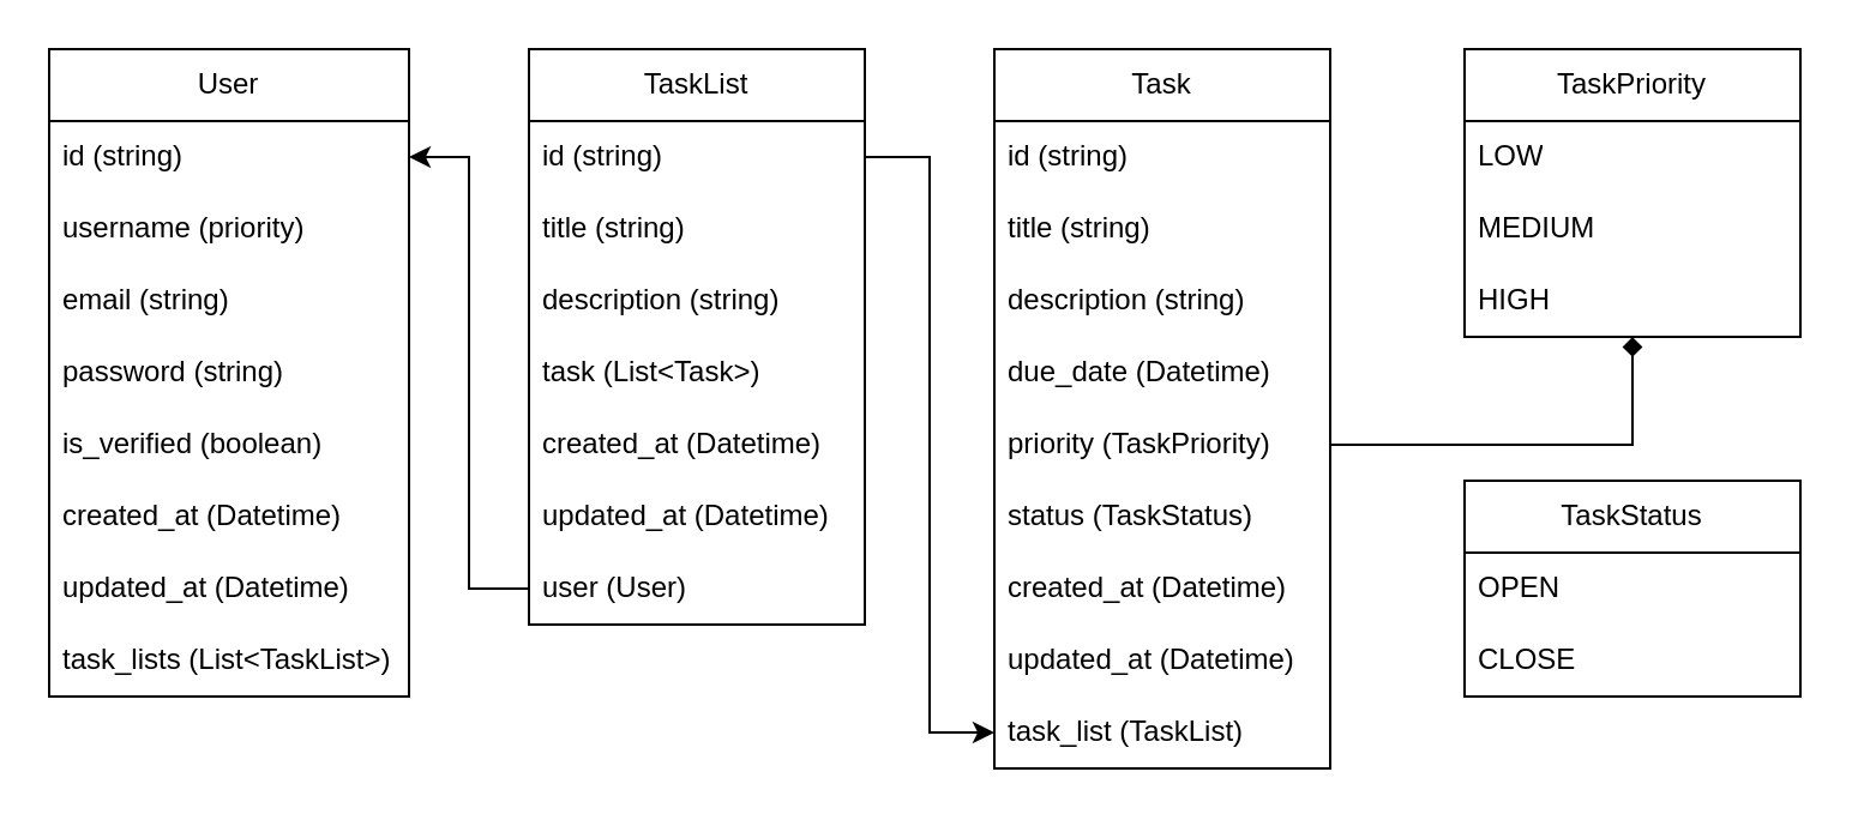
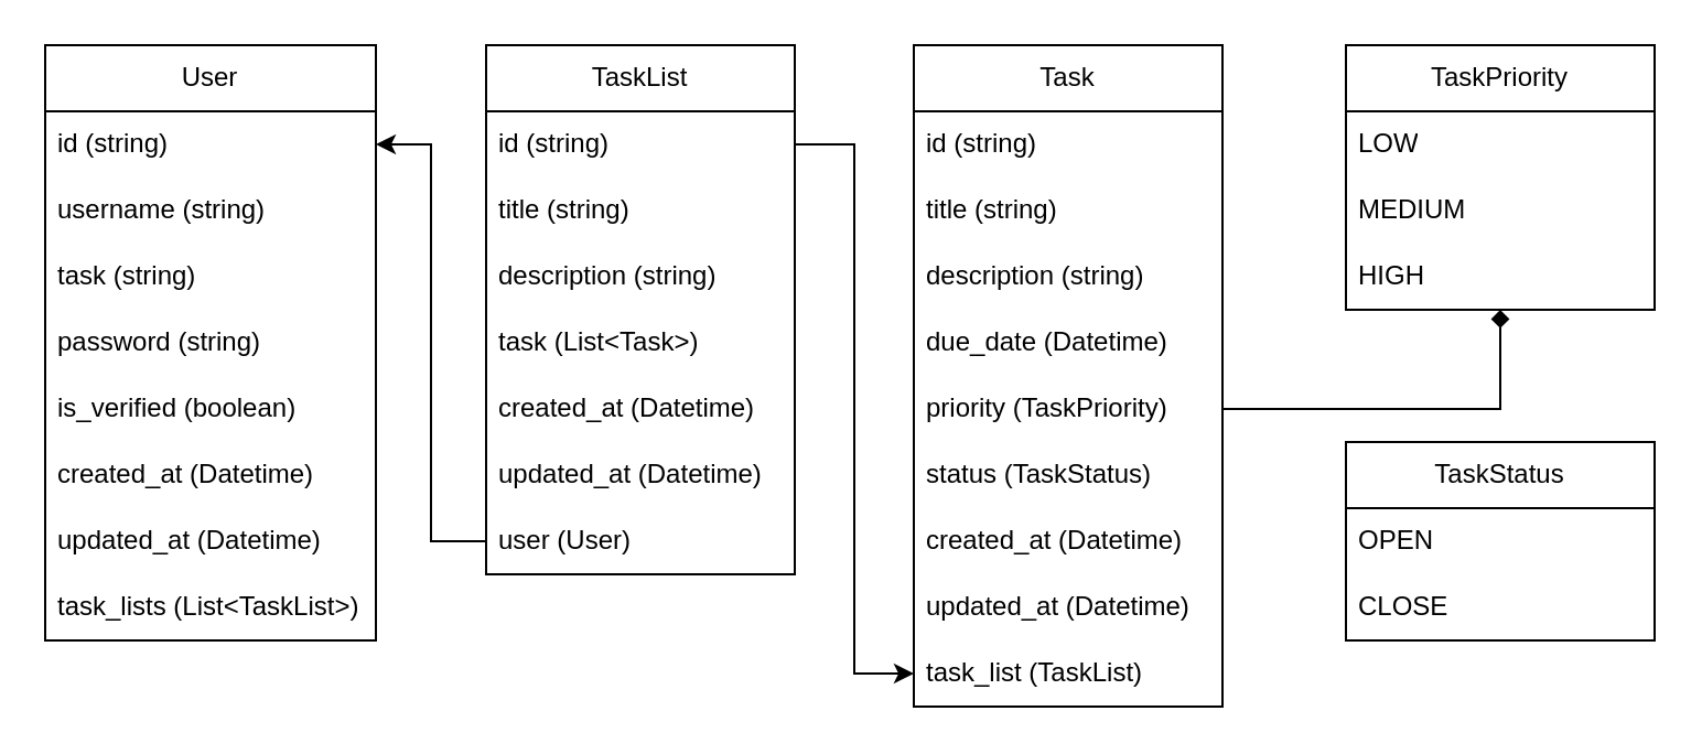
- <mxCell id="31" value="username (priority)" style="text;strokeColor=none;fillColor=none;align=left;verticalAlign=middle;spacingLeft=4;spacingRight=4;overflow=hidden;points=[[0,0.5],[1,0.5]];portConstraint=eastwest;rotatable=0;whiteSpace=wrap;html=1;" vertex="1" parent="29"><mxGeometry y="60" width="150" height="30" as="geometry" /></mxCell>
+ <mxCell id="31" value="username (string)" style="text;strokeColor=none;fillColor=none;align=left;verticalAlign=middle;spacingLeft=4;spacingRight=4;overflow=hidden;points=[[0,0.5],[1,0.5]];portConstraint=eastwest;rotatable=0;whiteSpace=wrap;html=1;" vertex="1" parent="29"><mxGeometry y="60" width="150" height="30" as="geometry" /></mxCell>
- <mxCell id="32" value="email (string)" style="text;strokeColor=none;fillColor=none;align=left;verticalAlign=middle;spacingLeft=4;spacingRight=4;overflow=hidden;points=[[0,0.5],[1,0.5]];portConstraint=eastwest;rotatable=0;whiteSpace=wrap;html=1;" vertex="1" parent="29"><mxGeometry y="90" width="150" height="30" as="geometry" /></mxCell>
+ <mxCell id="32" value="task (string)" style="text;strokeColor=none;fillColor=none;align=left;verticalAlign=middle;spacingLeft=4;spacingRight=4;overflow=hidden;points=[[0,0.5],[1,0.5]];portConstraint=eastwest;rotatable=0;whiteSpace=wrap;html=1;" vertex="1" parent="29"><mxGeometry y="90" width="150" height="30" as="geometry" /></mxCell>
